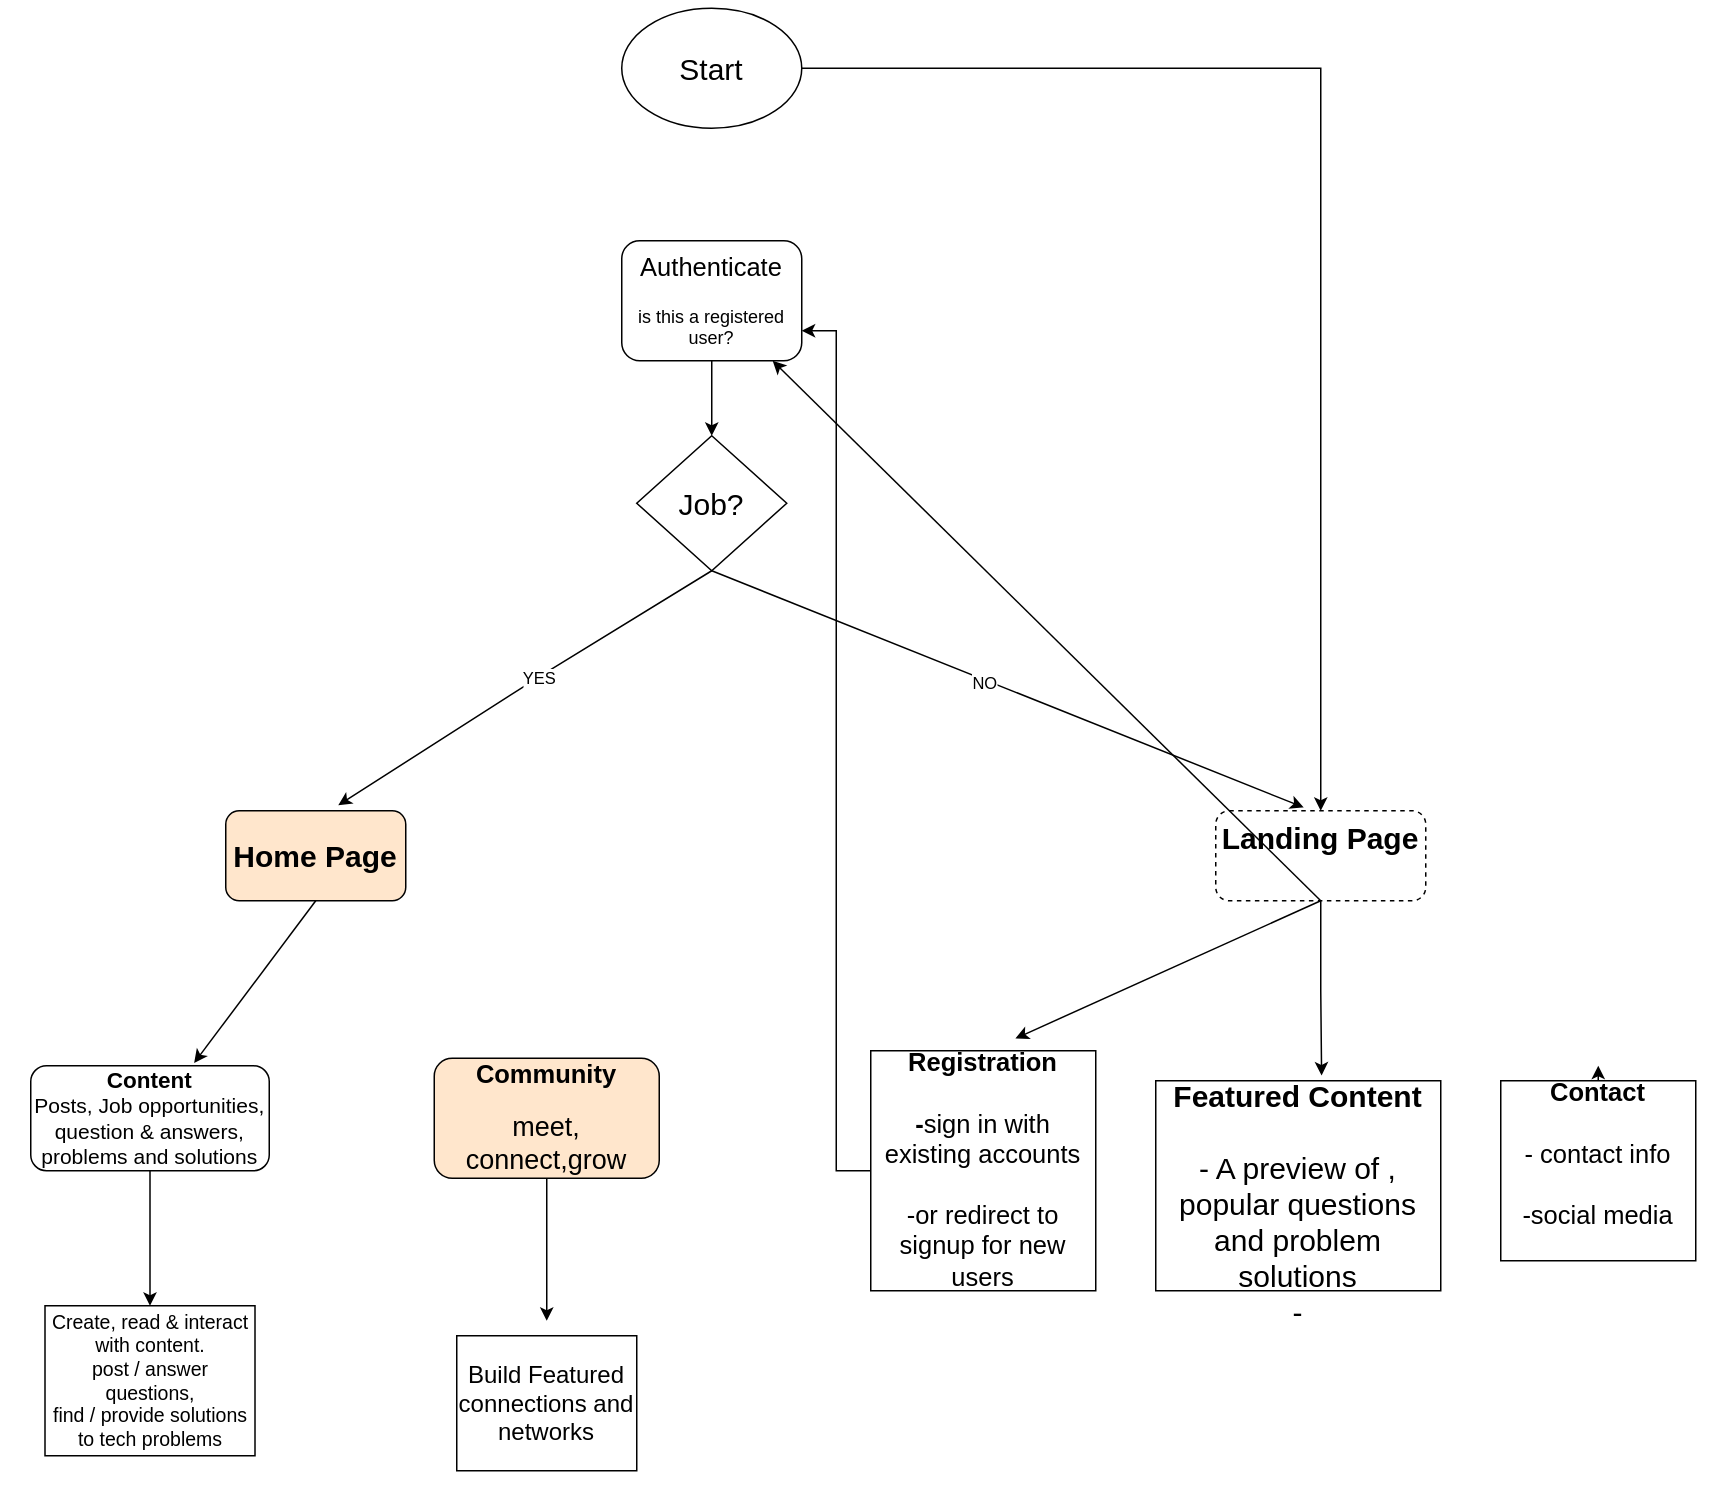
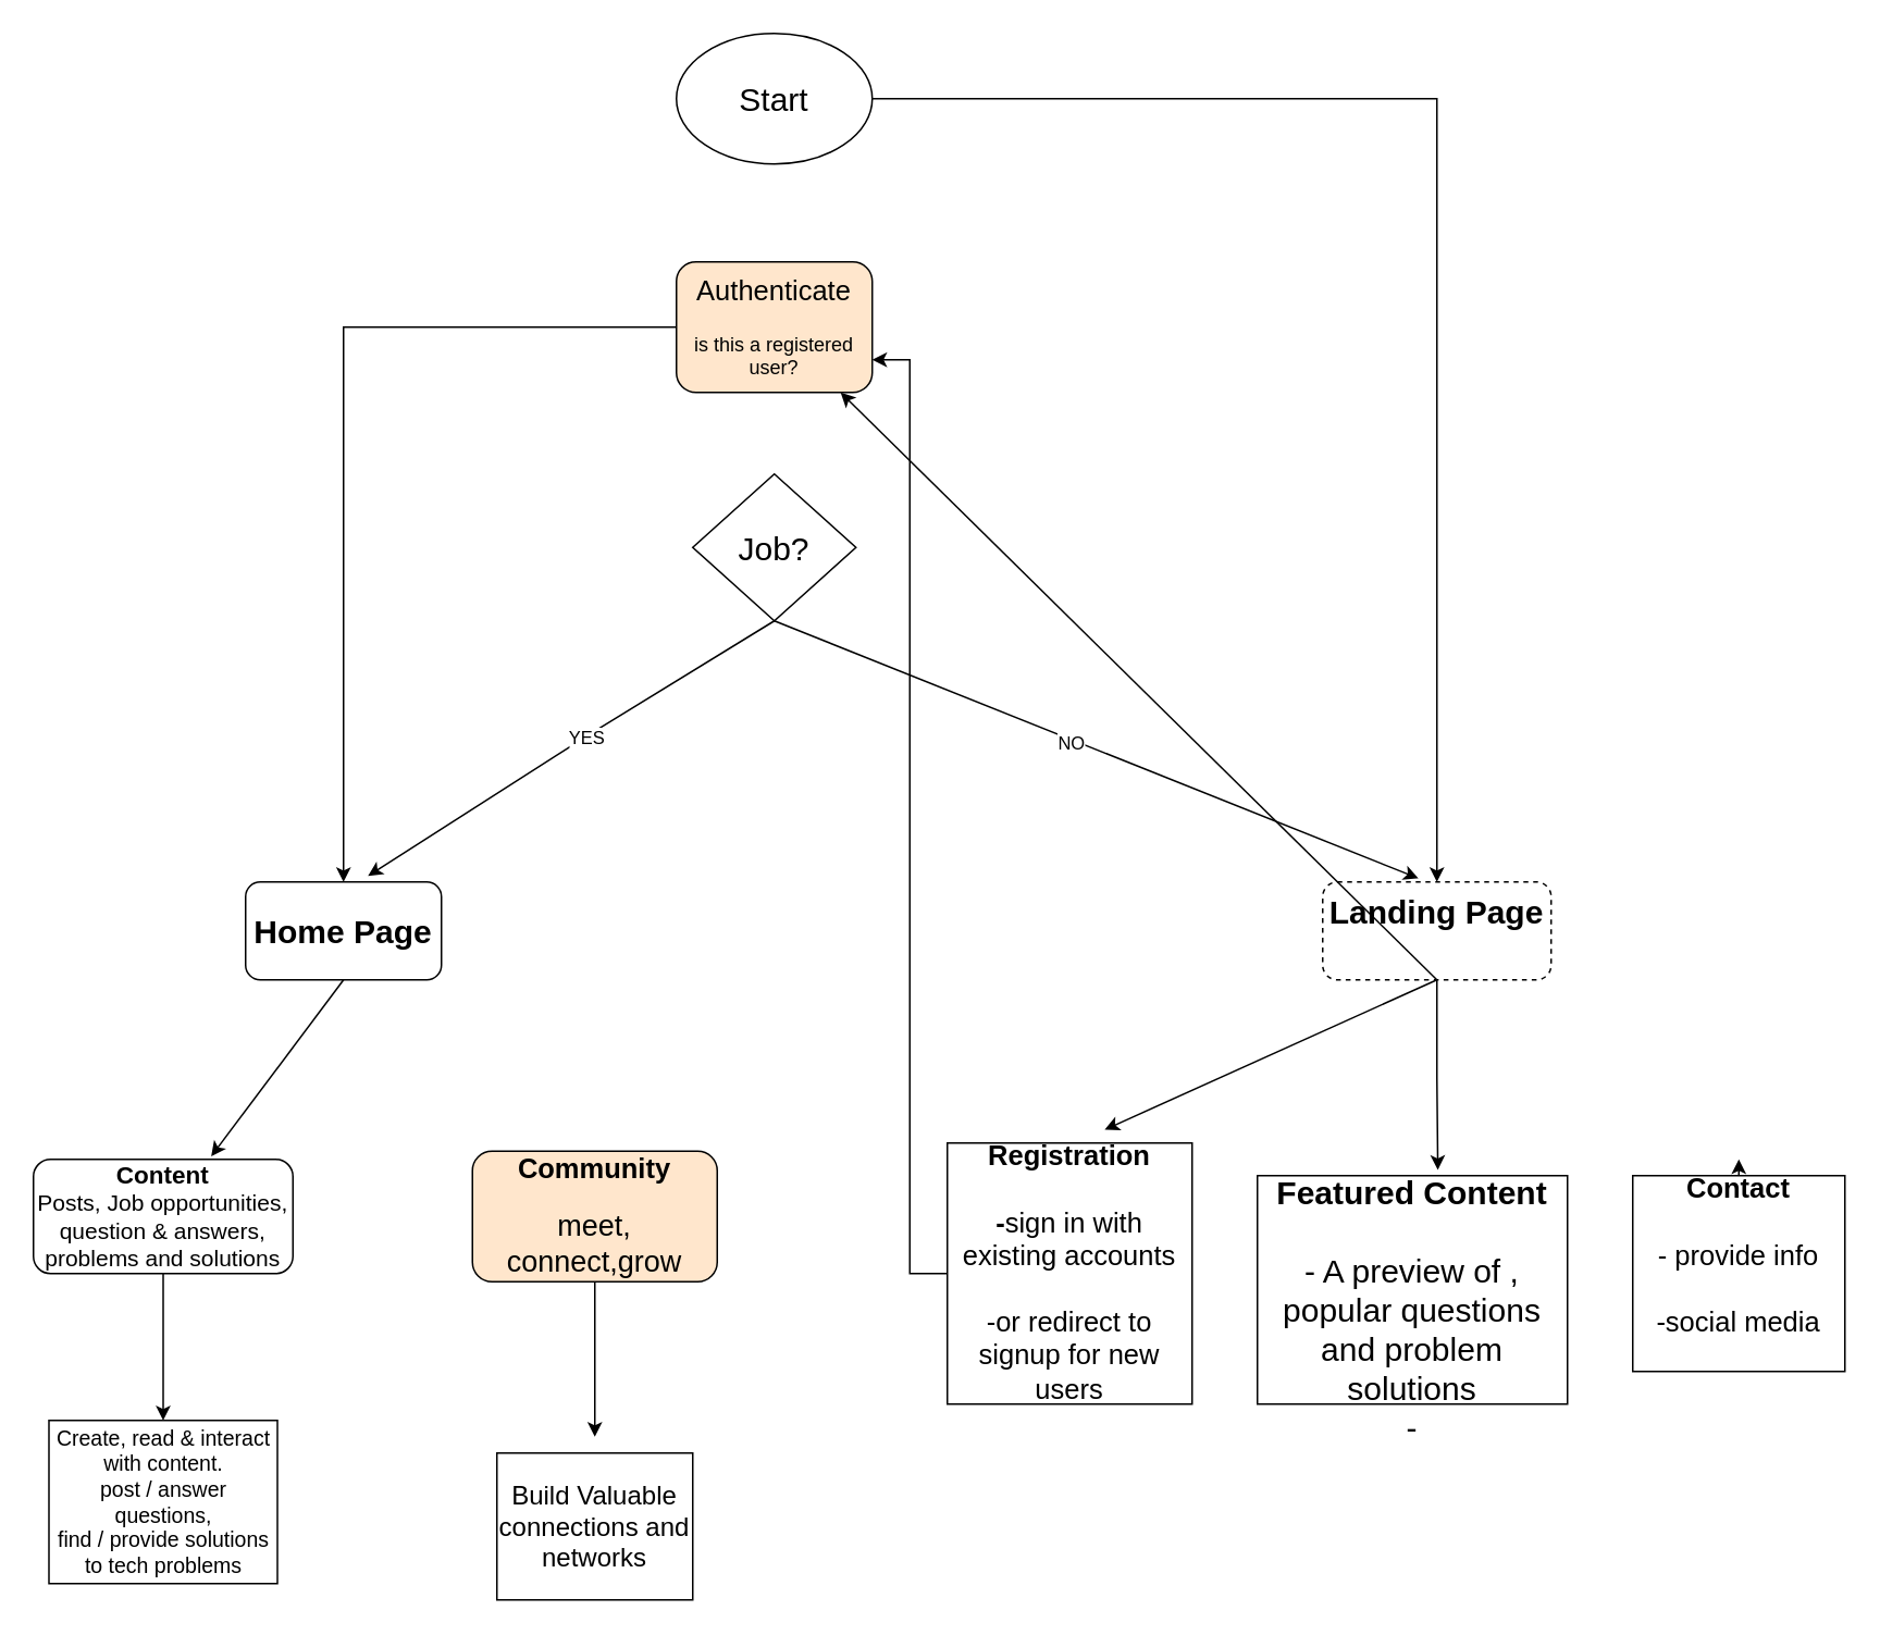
- <mxCell id="3" value="&lt;font style=&quot;font-size: 20px&quot;&gt;Start&lt;br&gt;&lt;/font&gt;" style="ellipse;whiteSpace=wrap;html=1;" vertex="1" parent="1"><mxGeometry x="414" y="5" width="120" height="80" as="geometry" /></mxCell>
+ <mxCell id="3" value="&lt;font style=&quot;font-size: 20px&quot;&gt;Start&lt;br&gt;&lt;/font&gt;" style="ellipse;whiteSpace=wrap;html=1;" vertex="1" parent="1"><mxGeometry x="414" y="20" width="120" height="80" as="geometry" /></mxCell>
- <mxCell id="5" value="&lt;font&gt;&lt;font style=&quot;font-size: 17px&quot;&gt;Authenticate&lt;/font&gt;&lt;br&gt;&lt;/font&gt;&lt;br&gt;is this a registered user?" style="rounded=1;whiteSpace=wrap;html=1;" vertex="1" parent="1"><mxGeometry x="414" y="160" width="120" height="80" as="geometry" /></mxCell>
+ <mxCell id="5" value="&lt;font&gt;&lt;font style=&quot;font-size: 17px&quot;&gt;Authenticate&lt;/font&gt;&lt;br&gt;&lt;/font&gt;&lt;br&gt;is this a registered user?" style="rounded=1;whiteSpace=wrap;html=1;fillColor=#ffe6cc;" vertex="1" parent="1"><mxGeometry x="414" y="160" width="120" height="80" as="geometry" /></mxCell>
- <mxCell id="4" style="edgeStyle=orthogonalEdgeStyle;rounded=0;orthogonalLoop=1;jettySize=auto;html=1;" edge="1" parent="1" source="5" target="6"><mxGeometry relative="1" as="geometry" /></mxCell>
+ <mxCell id="4" style="edgeStyle=orthogonalEdgeStyle;rounded=0;orthogonalLoop=1;jettySize=auto;html=1;" edge="1" parent="1" source="5" target="11"><mxGeometry relative="1" as="geometry" /></mxCell>
- <mxCell id="11" value="&lt;b&gt;&lt;font style=&quot;font-size: 20px&quot;&gt;Home Page&lt;/font&gt;&lt;/b&gt;" style="rounded=1;whiteSpace=wrap;html=1;fillColor=#ffe6cc;" vertex="1" parent="1"><mxGeometry x="150" y="540" width="120" height="60" as="geometry" /></mxCell>
+ <mxCell id="11" value="&lt;b&gt;&lt;font style=&quot;font-size: 20px&quot;&gt;Home Page&lt;/font&gt;&lt;/b&gt;" style="rounded=1;whiteSpace=wrap;html=1;" vertex="1" parent="1"><mxGeometry x="150" y="540" width="120" height="60" as="geometry" /></mxCell>
- <mxCell id="21" value="&lt;font style=&quot;font-size: 17px&quot;&gt;&lt;b&gt;Contact&lt;br&gt;&lt;/b&gt;&lt;br&gt;- contact info&lt;br&gt;&lt;br&gt;-social media&lt;br&gt;&lt;br&gt;&lt;/font&gt;" style="rounded=0;whiteSpace=wrap;html=1;" vertex="1" parent="1"><mxGeometry x="1000" y="720" width="130" height="120" as="geometry" /></mxCell>
+ <mxCell id="21" value="&lt;font style=&quot;font-size: 17px&quot;&gt;&lt;b&gt;Contact&lt;br&gt;&lt;/b&gt;&lt;br&gt;- provide info&lt;br&gt;&lt;br&gt;-social media&lt;br&gt;&lt;br&gt;&lt;/font&gt;" style="rounded=0;whiteSpace=wrap;html=1;" vertex="1" parent="1"><mxGeometry x="1000" y="720" width="130" height="120" as="geometry" /></mxCell>
- <mxCell id="27" value="&lt;font style=&quot;font-size: 16px&quot;&gt;Build Featured connections and networks&lt;/font&gt;" style="rounded=0;whiteSpace=wrap;html=1;" vertex="1" parent="1"><mxGeometry x="304" y="890" width="120" height="90" as="geometry" /></mxCell>
+ <mxCell id="27" value="&lt;font style=&quot;font-size: 16px&quot;&gt;Build Valuable connections and networks&lt;/font&gt;" style="rounded=0;whiteSpace=wrap;html=1;" vertex="1" parent="1"><mxGeometry x="304" y="890" width="120" height="90" as="geometry" /></mxCell>
